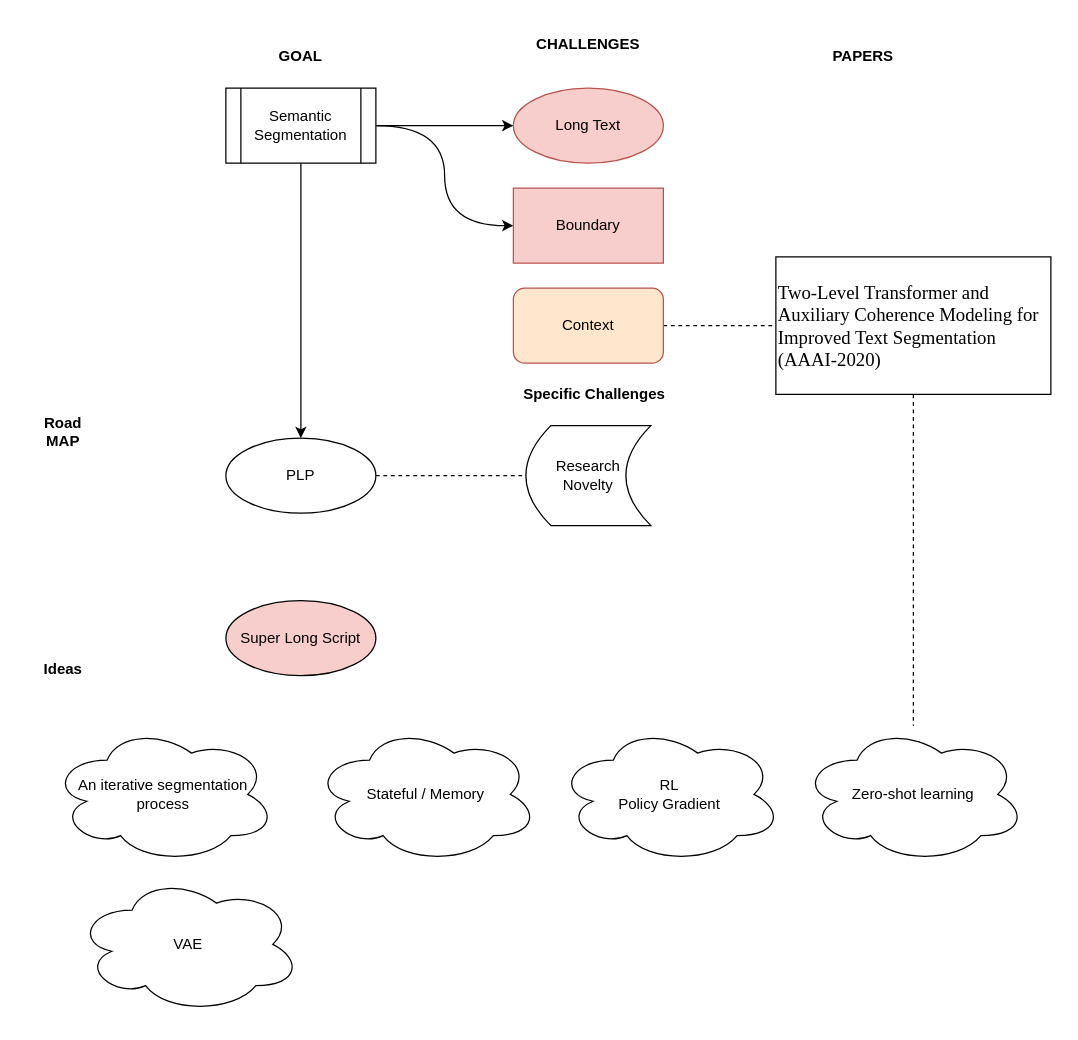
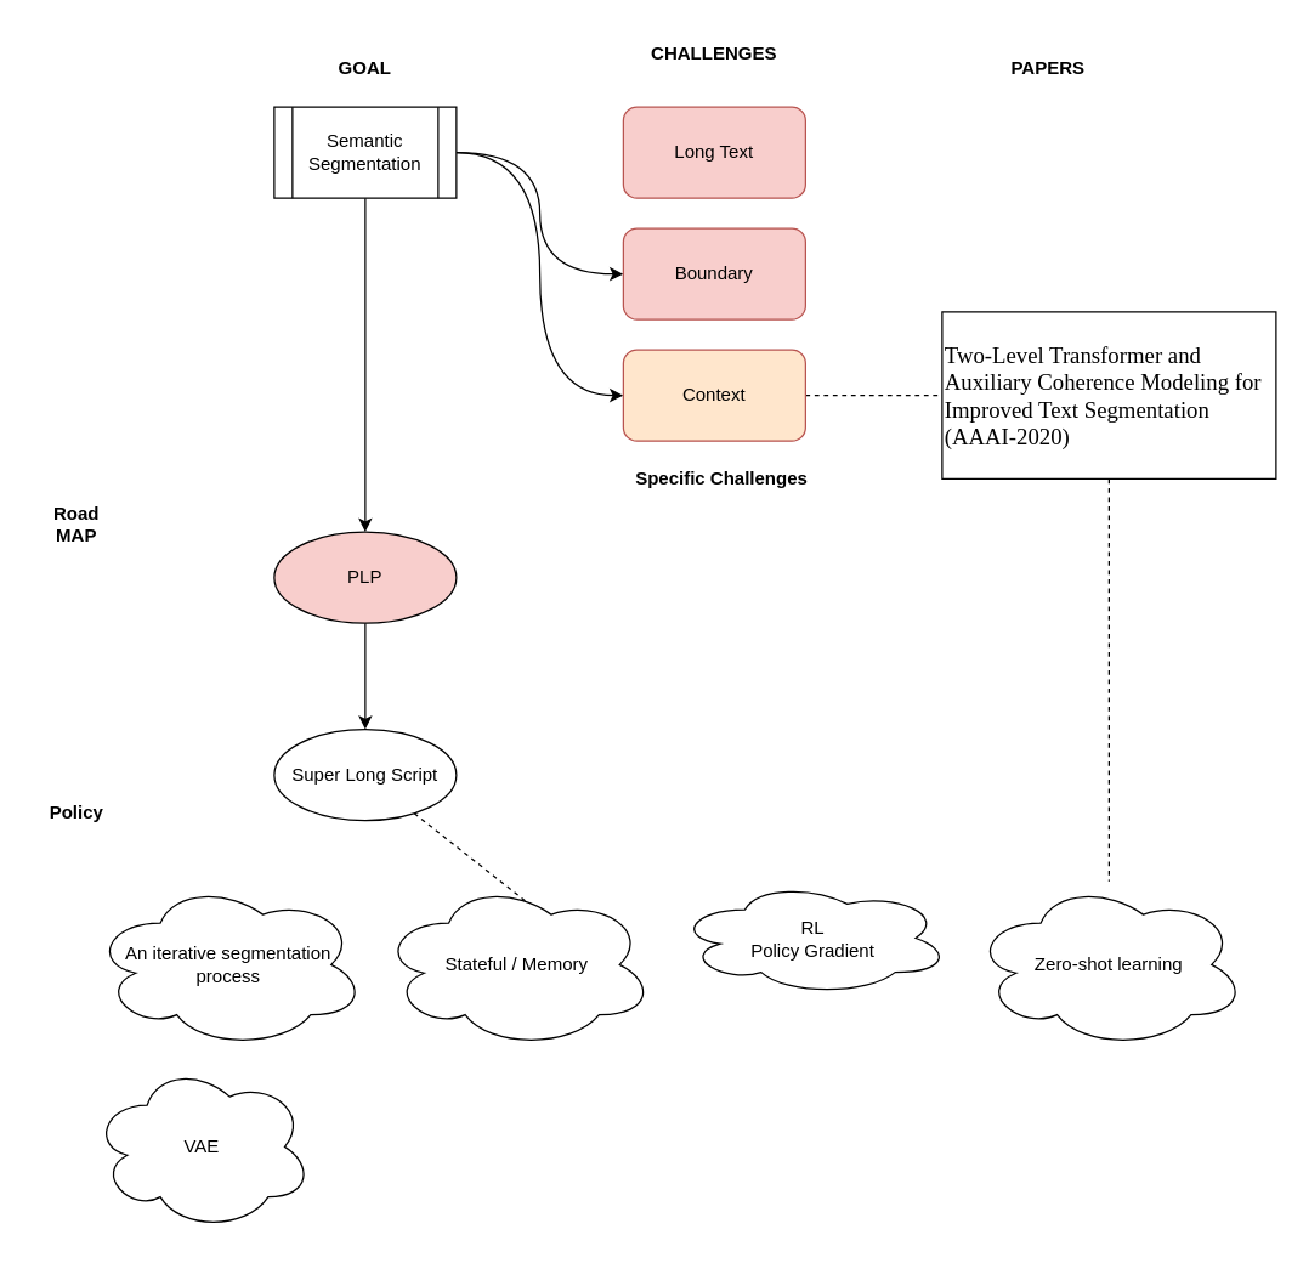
- <mxCell id="3" style="edgeStyle=orthogonalEdgeStyle;curved=1;rounded=0;orthogonalLoop=1;jettySize=auto;html=1;entryX=0;entryY=0.5;entryDx=0;entryDy=0;" parent="1" source="6" target="12" edge="1"><mxGeometry relative="1" as="geometry" /></mxCell>
- <mxCell id="12" value="Long Text" style="ellipse;whiteSpace=wrap;html=1;fillColor=#f8cecc;strokeColor=#b85450;" parent="1" vertex="1"><mxGeometry x="410" y="70" width="120" height="60" as="geometry" /></mxCell>
+ <mxCell id="12" value="Long Text" style="rounded=1;whiteSpace=wrap;html=1;fillColor=#f8cecc;strokeColor=#b85450;" parent="1" vertex="1"><mxGeometry x="410" y="70" width="120" height="60" as="geometry" /></mxCell>
- <mxCell id="14" value="Boundary" style="whiteSpace=wrap;html=1;fillColor=#f8cecc;strokeColor=#b85450;rounded=0;" parent="1" vertex="1"><mxGeometry x="410" y="150" width="120" height="60" as="geometry" /></mxCell>
+ <mxCell id="14" value="Boundary" style="rounded=1;whiteSpace=wrap;html=1;fillColor=#f8cecc;strokeColor=#b85450;" parent="1" vertex="1"><mxGeometry x="410" y="150" width="120" height="60" as="geometry" /></mxCell>
+ <mxCell id="5" style="edgeStyle=orthogonalEdgeStyle;rounded=0;orthogonalLoop=1;jettySize=auto;html=1;entryX=0;entryY=0.5;entryDx=0;entryDy=0;curved=1;" edge="1" parent="1" source="6" target="24"><mxGeometry relative="1" as="geometry" /></mxCell>
- <mxCell id="9" value="PLP" style="ellipse;whiteSpace=wrap;html=1;" parent="1" vertex="1"><mxGeometry x="180" y="350" width="120" height="60" as="geometry" /></mxCell>
+ <mxCell id="9" value="PLP" style="ellipse;whiteSpace=wrap;html=1;fillColor=#f8cecc;" parent="1" vertex="1"><mxGeometry x="180" y="350" width="120" height="60" as="geometry" /></mxCell>
- <mxCell id="8" style="edgeStyle=none;rounded=0;orthogonalLoop=1;jettySize=auto;html=1;entryX=0;entryY=0.5;entryDx=0;entryDy=0;dashed=1;endArrow=none;endFill=0;" edge="1" parent="1" source="9" target="28"><mxGeometry relative="1" as="geometry" /></mxCell>
- <mxCell id="28" value="Research&lt;br&gt;Novelty" style="shape=dataStorage;whiteSpace=wrap;html=1;fixedSize=1;" vertex="1" parent="1"><mxGeometry x="420" y="340" width="100" height="80" as="geometry" /></mxCell>
+ <mxCell id="7" value="" style="edgeStyle=orthogonalEdgeStyle;curved=1;rounded=0;orthogonalLoop=1;jettySize=auto;html=1;" parent="1" source="9" target="11" edge="1"><mxGeometry relative="1" as="geometry" /></mxCell>
- <mxCell id="11" value="Super Long Script" style="ellipse;whiteSpace=wrap;html=1;fillColor=#f8cecc;" parent="1" vertex="1"><mxGeometry x="180" y="480" width="120" height="60" as="geometry" /></mxCell>
+ <mxCell id="11" value="Super Long Script" style="ellipse;whiteSpace=wrap;html=1;" parent="1" vertex="1"><mxGeometry x="180" y="480" width="120" height="60" as="geometry" /></mxCell>
- <mxCell id="20" value="&lt;b&gt;Ideas&lt;/b&gt;" style="text;html=1;strokeColor=none;fillColor=none;align=center;verticalAlign=middle;whiteSpace=wrap;rounded=0;" parent="1" vertex="1"><mxGeometry y="520" width="60" height="30" as="geometry" x="20" /></mxCell>
+ <mxCell id="20" value="&lt;b&gt;Policy&lt;/b&gt;" style="text;html=1;strokeColor=none;fillColor=none;align=center;verticalAlign=middle;whiteSpace=wrap;rounded=0;" parent="1" vertex="1"><mxGeometry y="520" width="60" height="30" as="geometry" x="20" /></mxCell>
+ <mxCell id="10" style="edgeStyle=none;rounded=0;orthogonalLoop=1;jettySize=auto;html=1;entryX=0.544;entryY=0.136;entryDx=0;entryDy=0;entryPerimeter=0;dashed=1;endArrow=none;endFill=0;" edge="1" parent="1" source="11" target="25"><mxGeometry relative="1" as="geometry" /></mxCell>
- <mxCell id="15" value="An iterative segmentation process" style="ellipse;shape=cloud;whiteSpace=wrap;html=1;" parent="1" vertex="1"><mxGeometry x="40" y="580" width="180" height="110" as="geometry" /></mxCell>
+ <mxCell id="15" value="An iterative segmentation process" style="ellipse;shape=cloud;whiteSpace=wrap;html=1;" parent="1" vertex="1"><mxGeometry x="60" y="580" width="180" height="110" as="geometry" /></mxCell>
- <mxCell id="26" value="RL&lt;br&gt;Policy Gradient" style="ellipse;shape=cloud;whiteSpace=wrap;html=1;" vertex="1" parent="1"><mxGeometry x="445" y="580" width="180" height="110" as="geometry" /></mxCell>
+ <mxCell id="26" value="RL&lt;br&gt;Policy Gradient" style="ellipse;shape=cloud;whiteSpace=wrap;html=1;" vertex="1" parent="1"><mxGeometry x="445" y="580" width="180" height="75" as="geometry" /></mxCell>
- <mxCell id="27" value="VAE" style="ellipse;shape=cloud;whiteSpace=wrap;html=1;" vertex="1" parent="1"><mxGeometry x="60" y="700" width="180" height="110" as="geometry" /></mxCell>
+ <mxCell id="27" value="VAE" style="ellipse;shape=cloud;whiteSpace=wrap;html=1;" vertex="1" parent="1"><mxGeometry x="60" y="700" width="145" height="110" as="geometry" /></mxCell>
